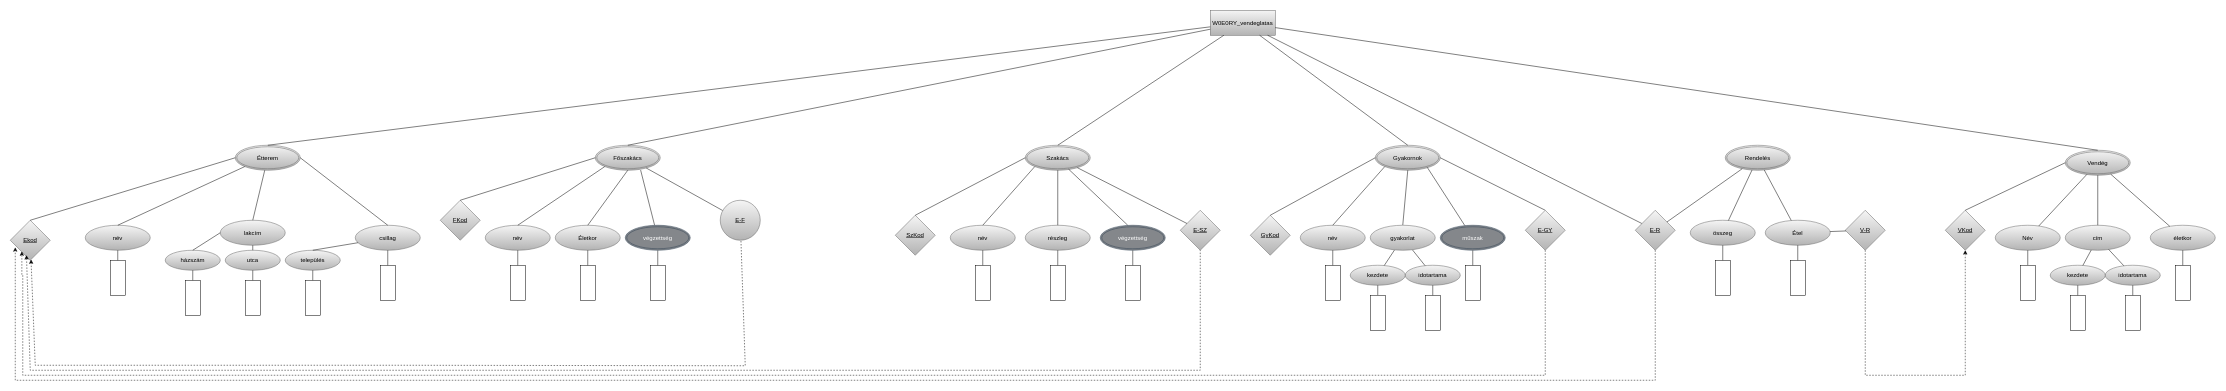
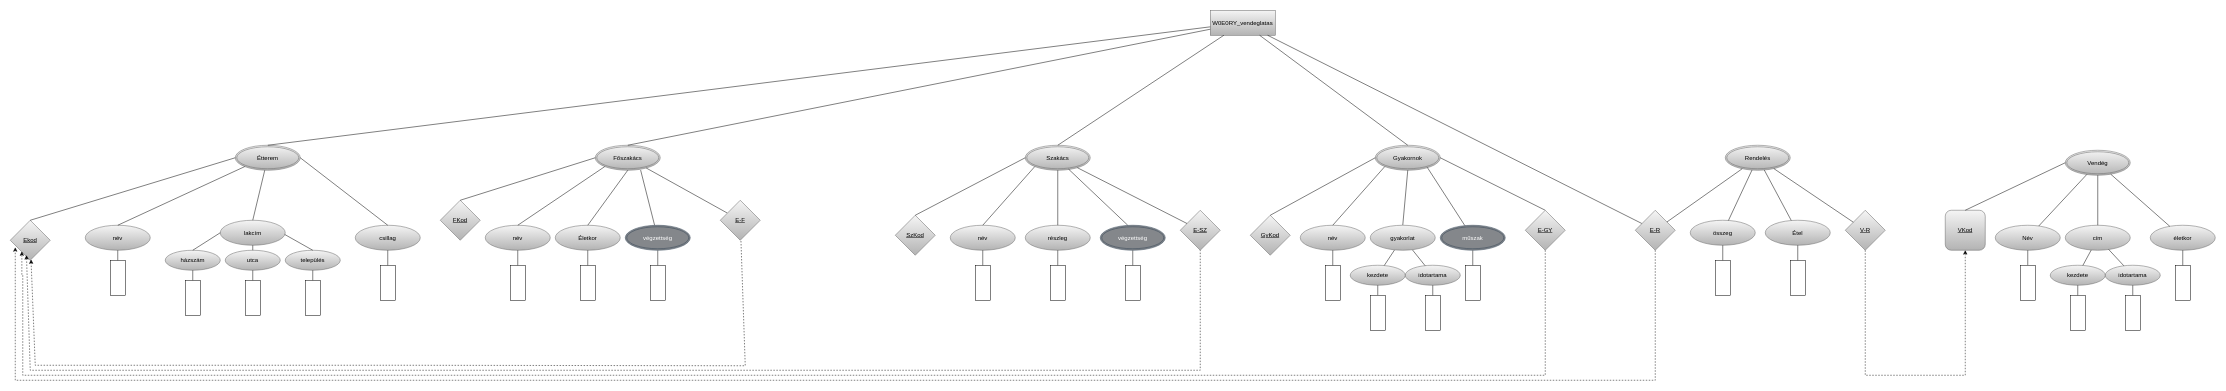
- <mxCell id="73" value="" style="endArrow=none;html=1;rounded=0;entryX=0.5;entryY=0;entryDx=0;entryDy=0;" parent="1" source="6" target="10" edge="1"><mxGeometry relative="1" as="geometry"><mxPoint x="4210" y="-20" as="sourcePoint" /><mxPoint x="4130" y="100" as="targetPoint" /></mxGeometry></mxCell>
- <mxCell id="93" value="&lt;u&gt;E-F&lt;/u&gt;" style="ellipse;whiteSpace=wrap;html=1;fillColor=#f5f5f5;strokeColor=#666666;gradientColor=#b3b3b3;" vertex="1" parent="1"><mxGeometry x="1440" y="400" width="80" height="80" as="geometry" /></mxCell>
+ <mxCell id="93" value="&lt;u&gt;E-F&lt;/u&gt;" style="rhombus;whiteSpace=wrap;html=1;fillColor=#f5f5f5;strokeColor=#666666;gradientColor=#b3b3b3;" vertex="1" parent="1"><mxGeometry x="1440" y="400" width="80" height="80" as="geometry" /></mxCell>
- <mxCell id="25" value="&lt;u&gt;VKod&lt;/u&gt;" style="rhombus;whiteSpace=wrap;html=1;fillColor=#f5f5f5;gradientColor=#b3b3b3;strokeColor=#666666;" parent="1" vertex="1"><mxGeometry x="3890" y="420" width="80" height="80" as="geometry" /></mxCell>
+ <mxCell id="25" value="&lt;u&gt;VKod&lt;/u&gt;" style="whiteSpace=wrap;html=1;fillColor=#f5f5f5;gradientColor=#b3b3b3;strokeColor=#666666;rounded=1;" parent="1" vertex="1"><mxGeometry x="3890" y="420" width="80" height="80" as="geometry" /></mxCell>
- <mxCell id="114" value="" style="endArrow=none;html=1;rounded=0;" edge="1" parent="1" source="112" target="20"><mxGeometry relative="1" as="geometry"><mxPoint x="3110" y="440" as="sourcePoint" /><mxPoint x="2900" y="335" as="targetPoint" /></mxGeometry></mxCell>
+ <mxCell id="114" value="" style="endArrow=none;html=1;rounded=0;" edge="1" parent="1" source="112" target="7"><mxGeometry relative="1" as="geometry"><mxPoint x="3110" y="440" as="sourcePoint" /><mxPoint x="2900" y="335" as="targetPoint" /></mxGeometry></mxCell>
- <mxCell id="79" value="" style="endArrow=none;html=1;rounded=0;exitX=0.5;exitY=0;exitDx=0;exitDy=0;" edge="1" parent="1" source="74" target="4"><mxGeometry relative="1" as="geometry"><mxPoint x="700" y="610" as="sourcePoint" /><mxPoint x="643" y="475" as="targetPoint" /></mxGeometry></mxCell>
+ <mxCell id="79" value="" style="endArrow=none;html=1;rounded=0;exitX=0.5;exitY=0;exitDx=0;exitDy=0;entryX=0.993;entryY=0.57;entryDx=0;entryDy=0;entryPerimeter=0;" edge="1" parent="1" source="74" target="77"><mxGeometry relative="1" as="geometry"><mxPoint x="700" y="610" as="sourcePoint" /><mxPoint x="643" y="475" as="targetPoint" /></mxGeometry></mxCell>
